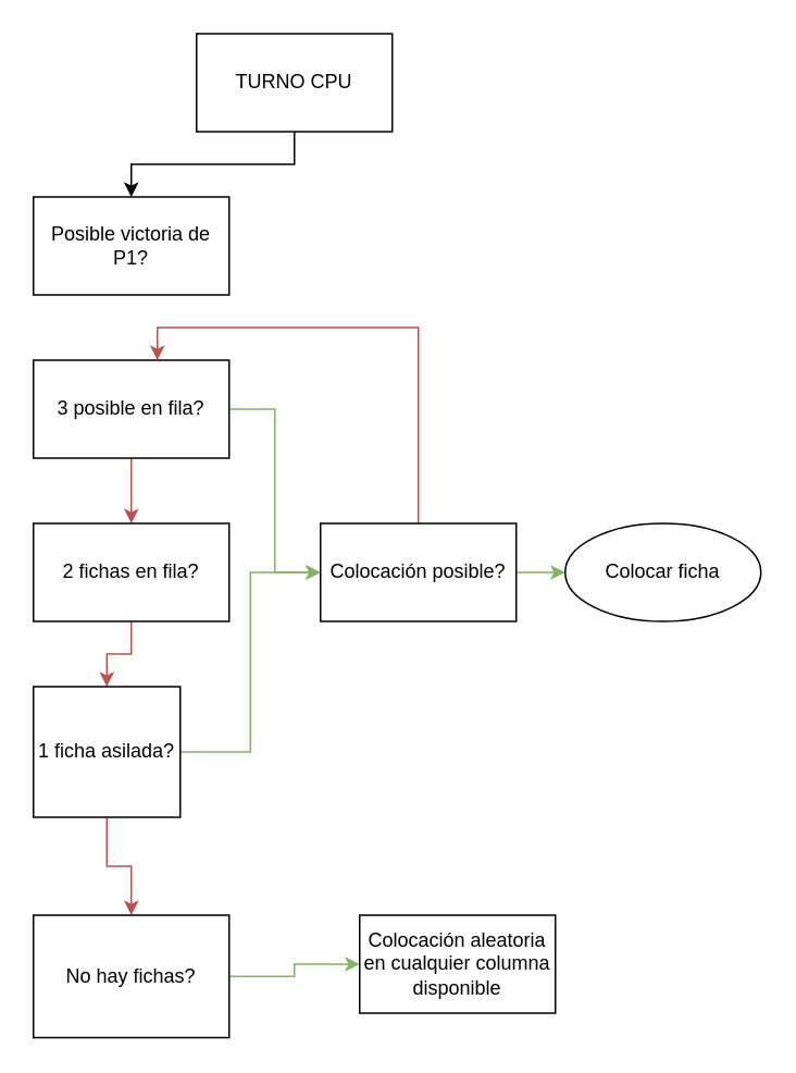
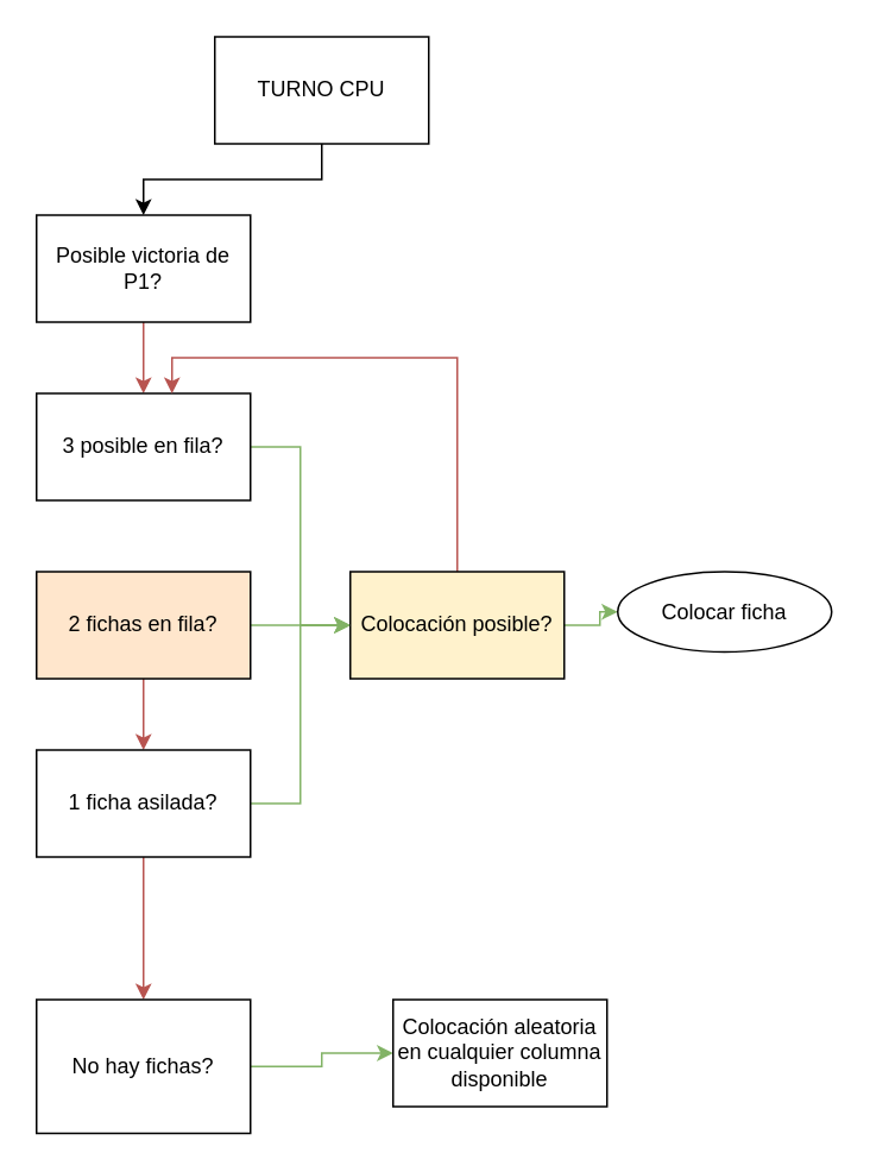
+ <mxCell id="4" value="" style="edgeStyle=orthogonalEdgeStyle;rounded=0;orthogonalLoop=1;jettySize=auto;html=1;fillColor=#f8cecc;strokeColor=#b85450;" edge="1" parent="1" source="5" target="8"><mxGeometry relative="1" as="geometry" /></mxCell>
- <mxCell id="6" value="" style="edgeStyle=orthogonalEdgeStyle;rounded=0;orthogonalLoop=1;jettySize=auto;html=1;fillColor=#f8cecc;strokeColor=#b85450;" edge="1" parent="1" source="8" target="11"><mxGeometry relative="1" as="geometry" /></mxCell>
- <mxCell id="11" value="2 fichas en fila?" style="whiteSpace=wrap;html=1;rounded=0;" vertex="1" parent="1"><mxGeometry x="20" y="320" width="120" height="60" as="geometry" /></mxCell>
+ <mxCell id="11" value="2 fichas en fila?" style="whiteSpace=wrap;html=1;rounded=0;fillColor=#ffe6cc;" vertex="1" parent="1"><mxGeometry x="20" y="320" width="120" height="60" as="geometry" /></mxCell>
+ <mxCell id="9" style="edgeStyle=orthogonalEdgeStyle;rounded=0;orthogonalLoop=1;jettySize=auto;html=1;entryX=0;entryY=0.5;entryDx=0;entryDy=0;fillColor=#d5e8d4;strokeColor=#82b366;" edge="1" parent="1" source="11" target="14"><mxGeometry relative="1" as="geometry" /></mxCell>
- <mxCell id="14" value="Colocación posible?" style="whiteSpace=wrap;html=1;rounded=0;" vertex="1" parent="1"><mxGeometry x="196" y="320" width="120" height="60" as="geometry" /></mxCell>
+ <mxCell id="14" value="Colocación posible?" style="whiteSpace=wrap;html=1;rounded=0;fillColor=#fff2cc;" vertex="1" parent="1"><mxGeometry x="196" y="320" width="120" height="60" as="geometry" /></mxCell>
- <mxCell id="15" value="Colocar ficha" style="ellipse;whiteSpace=wrap;html=1;rounded=0;" vertex="1" parent="1"><mxGeometry x="346" y="320" width="120" height="60" as="geometry" /></mxCell>
+ <mxCell id="15" value="Colocar ficha" style="ellipse;whiteSpace=wrap;html=1;rounded=0;" vertex="1" parent="1"><mxGeometry x="346" y="320" width="120" height="45" as="geometry" /></mxCell>
- <mxCell id="18" value="1 ficha asilada?" style="whiteSpace=wrap;html=1;rounded=0;" vertex="1" parent="1"><mxGeometry x="20" y="420" width="90" height="80" as="geometry" /></mxCell>
+ <mxCell id="18" value="1 ficha asilada?" style="whiteSpace=wrap;html=1;rounded=0;" vertex="1" parent="1"><mxGeometry x="20" y="420" width="120" height="60" as="geometry" /></mxCell>
